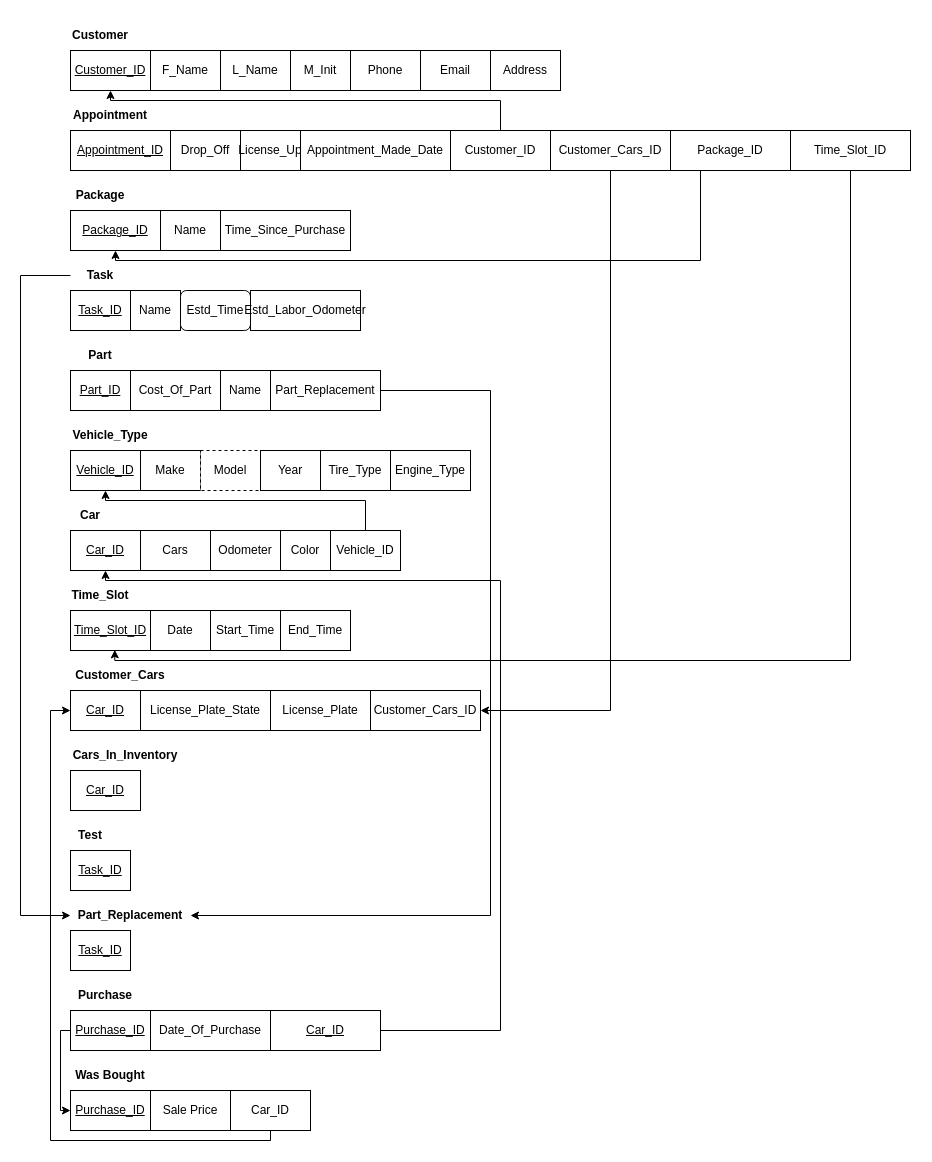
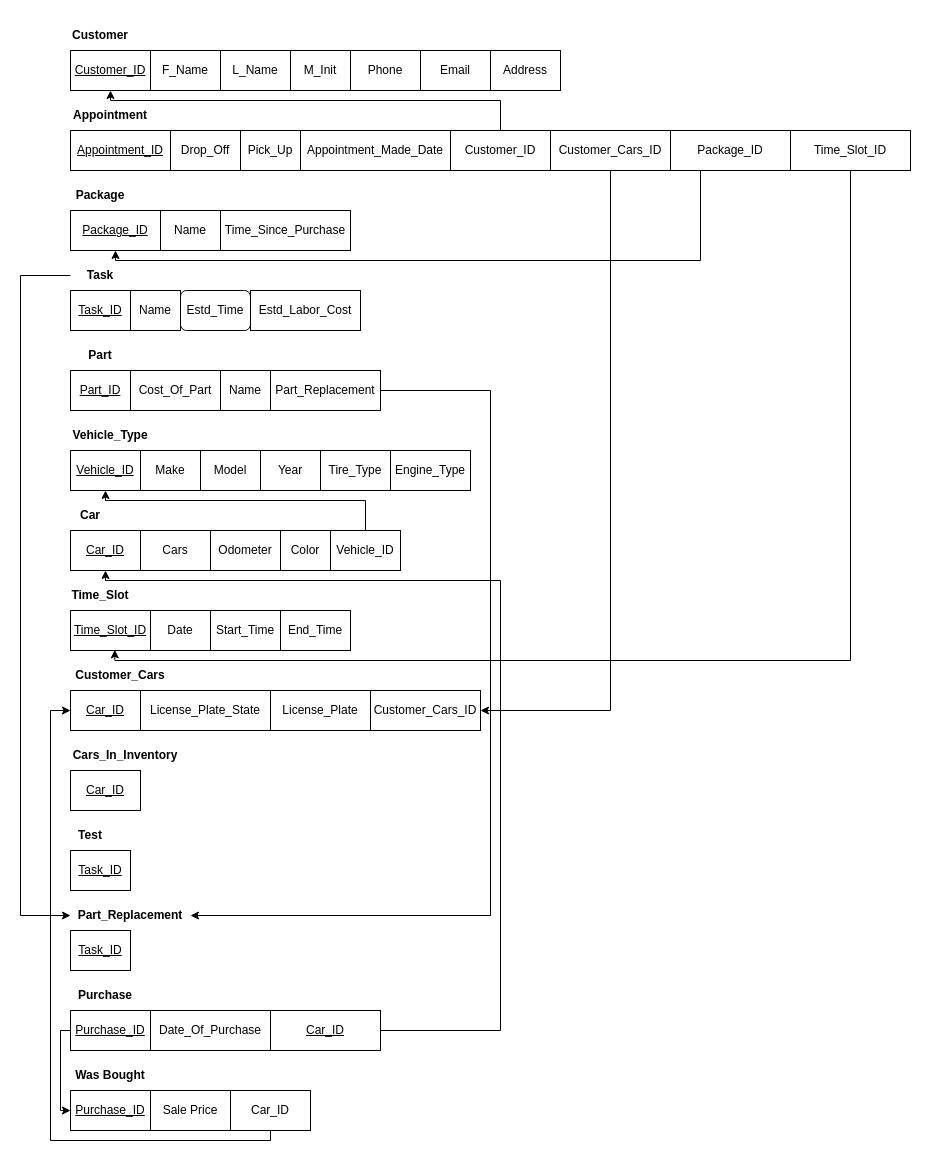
- <mxCell id="13" value="License_Up" style="rounded=0;whiteSpace=wrap;html=1;labelBackgroundColor=none;" vertex="1" parent="1"><mxGeometry x="240" y="130" width="60" height="40" as="geometry" /></mxCell>
+ <mxCell id="13" value="Pick_Up" style="rounded=0;whiteSpace=wrap;html=1;labelBackgroundColor=none;" vertex="1" parent="1"><mxGeometry x="240" y="130" width="60" height="40" as="geometry" /></mxCell>
- <mxCell id="24" value="Estd_Labor_Odometer" style="rounded=0;whiteSpace=wrap;html=1;labelBackgroundColor=none;" vertex="1" parent="1"><mxGeometry x="250" y="290" width="110" height="40" as="geometry" /></mxCell>
+ <mxCell id="24" value="Estd_Labor_Cost" style="rounded=0;whiteSpace=wrap;html=1;labelBackgroundColor=none;" vertex="1" parent="1"><mxGeometry x="250" y="290" width="110" height="40" as="geometry" /></mxCell>
- <mxCell id="32" value="Model" style="rounded=0;whiteSpace=wrap;html=1;labelBackgroundColor=none;dashed=1;" vertex="1" parent="1"><mxGeometry x="200" y="450" width="60" height="40" as="geometry" /></mxCell>
+ <mxCell id="32" value="Model" style="rounded=0;whiteSpace=wrap;html=1;labelBackgroundColor=none;" vertex="1" parent="1"><mxGeometry x="200" y="450" width="60" height="40" as="geometry" /></mxCell>
